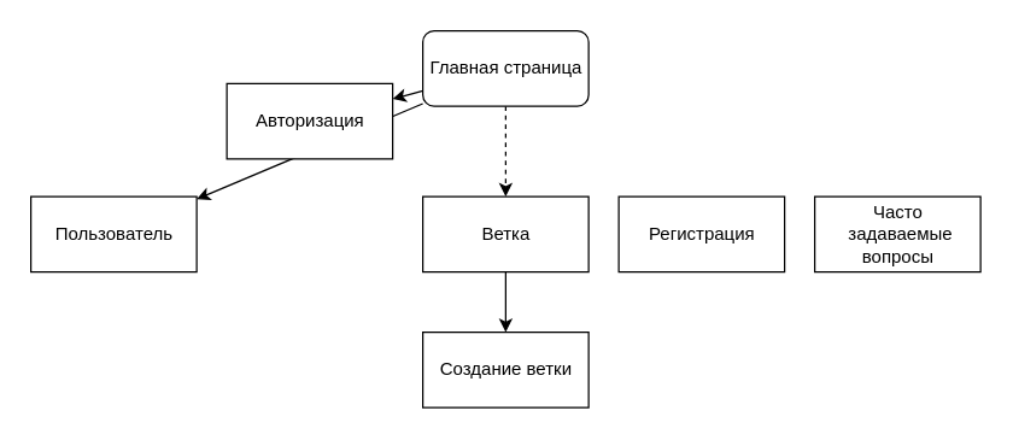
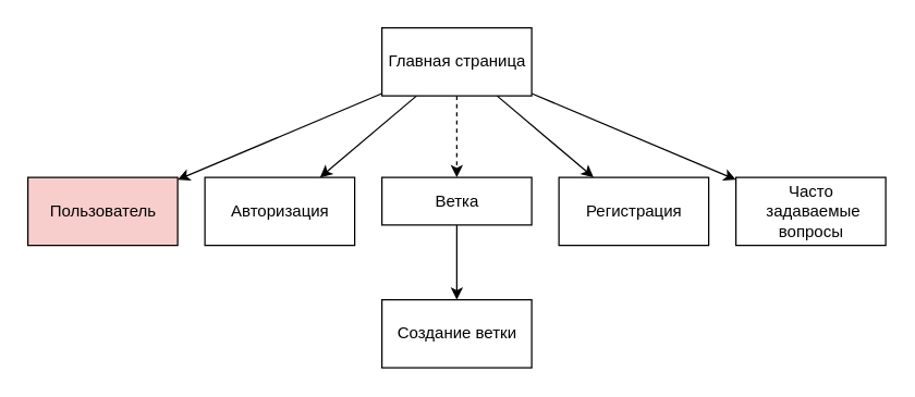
- <mxCell id="7" value="Главная страница" style="html=1;rounded=1;" vertex="1" parent="1"><mxGeometry x="280" y="20" width="110" height="50" as="geometry" /></mxCell>
+ <mxCell id="7" value="Главная страница" style="html=1;" vertex="1" parent="1"><mxGeometry x="280" y="20" width="110" height="50" as="geometry" /></mxCell>
- <mxCell id="9" value="Авторизация" style="html=1;" vertex="1" parent="1"><mxGeometry x="150" y="55" width="110" height="50" as="geometry" /></mxCell>
+ <mxCell id="9" value="Авторизация" style="html=1;" vertex="1" parent="1"><mxGeometry x="150" y="130" width="110" height="50" as="geometry" /></mxCell>
+ <mxCell id="3" style="edgeStyle=none;html=1;" edge="1" parent="1" source="7" target="13"><mxGeometry relative="1" as="geometry" /></mxCell>
+ <mxCell id="4" style="edgeStyle=none;html=1;" edge="1" parent="1" source="7" target="14"><mxGeometry relative="1" as="geometry" /></mxCell>
- <mxCell id="8" value="Пользователь" style="html=1;" vertex="1" parent="1"><mxGeometry x="20" y="130" width="110" height="50" as="geometry" /></mxCell>
+ <mxCell id="8" value="Пользователь" style="html=1;fillColor=#f8cecc;" vertex="1" parent="1"><mxGeometry x="20" y="130" width="110" height="50" as="geometry" /></mxCell>
- <mxCell id="11" value="Ветка" style="html=1;" vertex="1" parent="1"><mxGeometry x="280" y="130" width="110" height="50" as="geometry" /></mxCell>
+ <mxCell id="11" value="Ветка" style="html=1;" vertex="1" parent="1"><mxGeometry x="280" y="130" width="110" height="35" as="geometry" /></mxCell>
